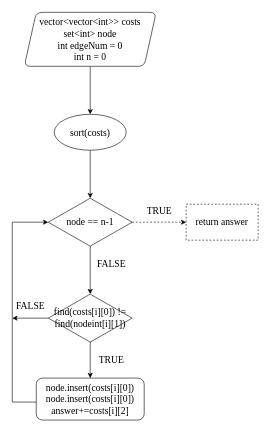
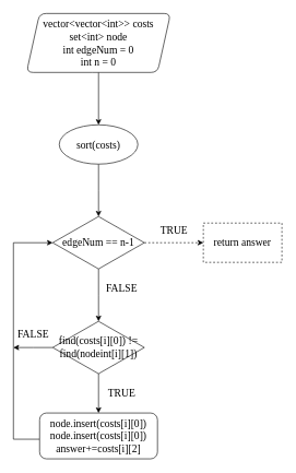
- <mxCell id="8" value="node == n-1" style="rhombus;whiteSpace=wrap;html=1;fontFamily=a고딕12;fontSize=16;" vertex="1" parent="1"><mxGeometry x="80" y="330" width="140" height="80" as="geometry" /></mxCell>
+ <mxCell id="8" value="edgeNum == n-1" style="rhombus;whiteSpace=wrap;html=1;fontFamily=a고딕12;fontSize=16;" vertex="1" parent="1"><mxGeometry x="80" y="330" width="140" height="80" as="geometry" /></mxCell>
